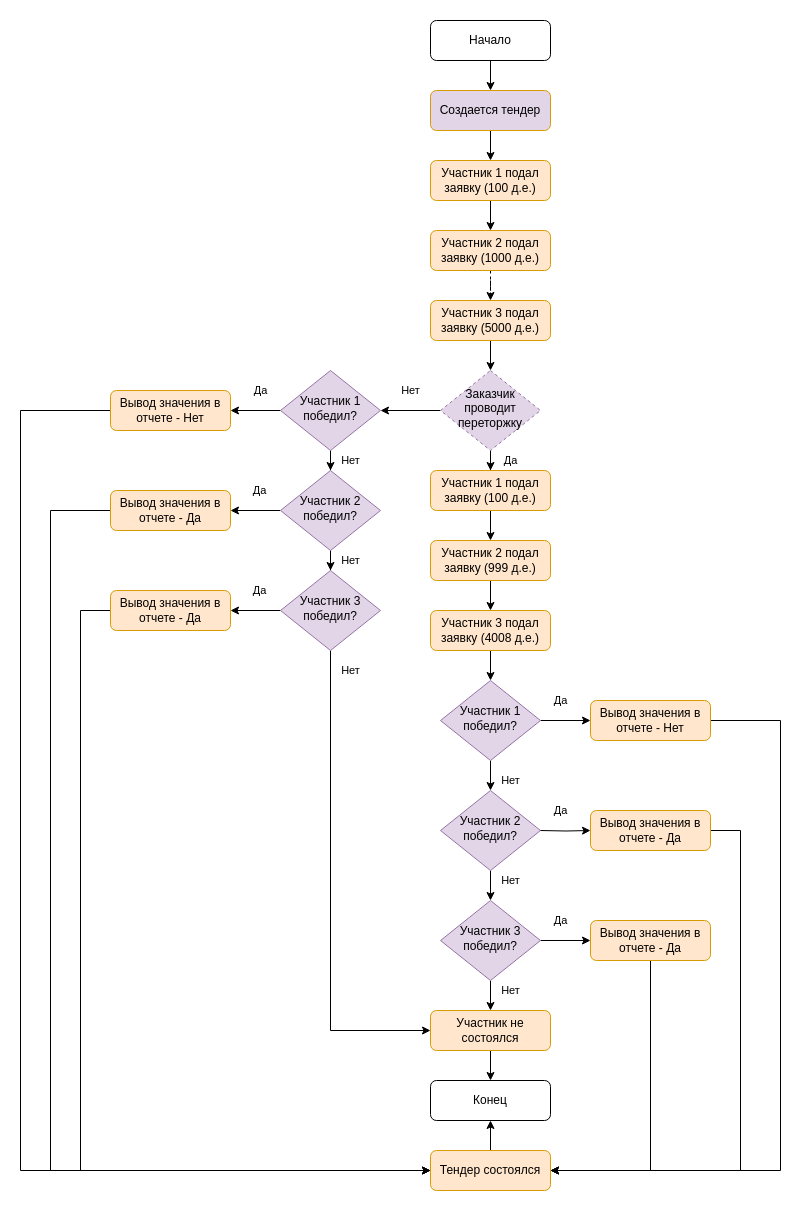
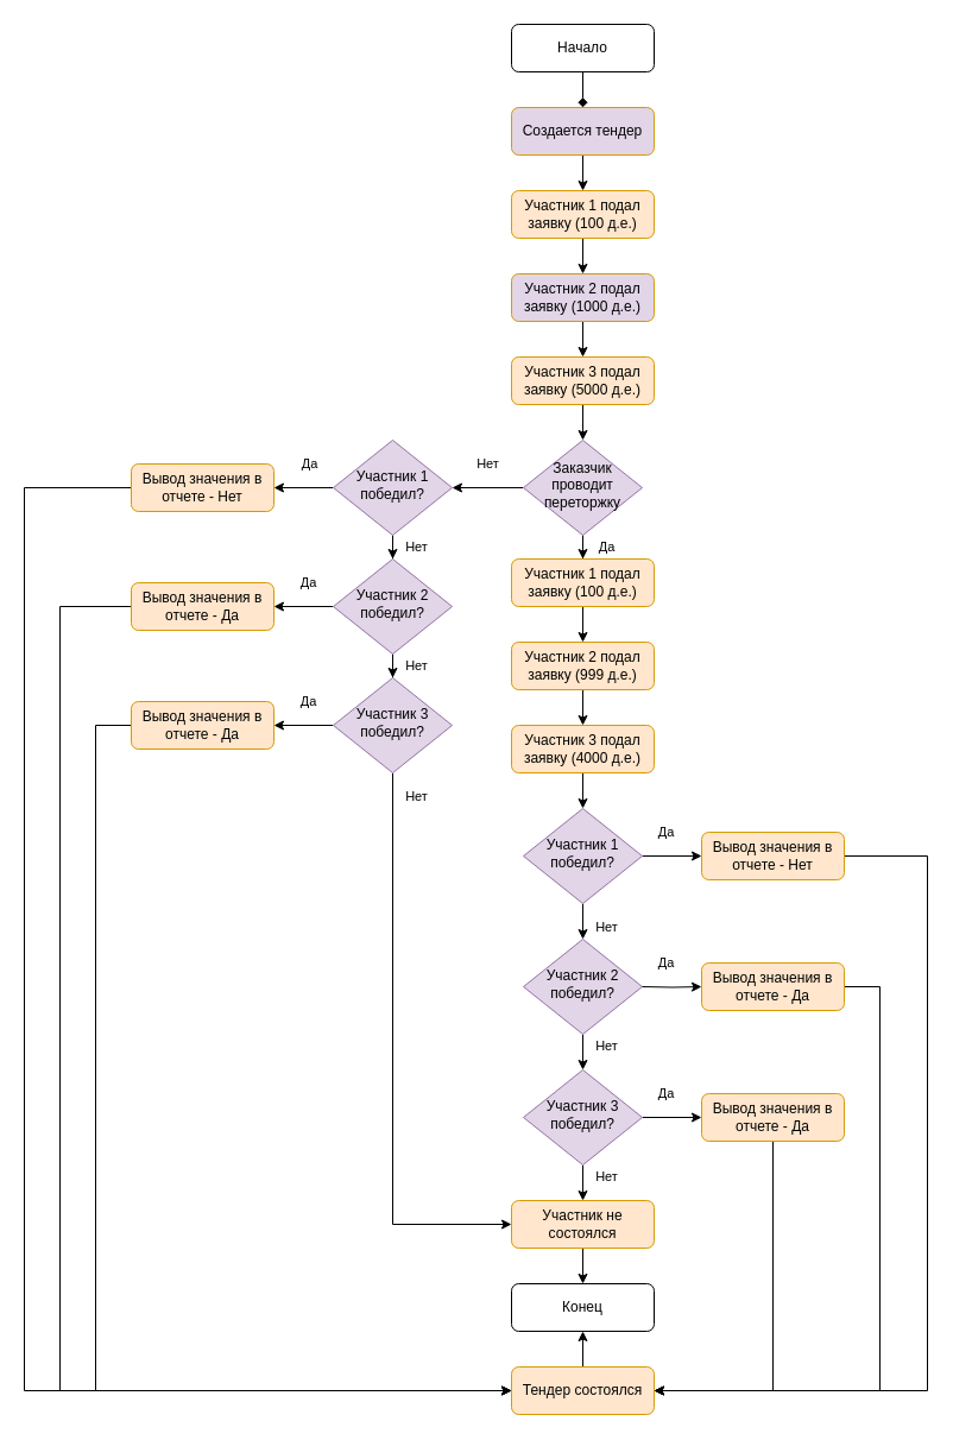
- <mxCell id="2" style="edgeStyle=orthogonalEdgeStyle;rounded=0;orthogonalLoop=1;jettySize=auto;html=1;entryX=0.5;entryY=0;entryDx=0;entryDy=0;" edge="1" parent="1" source="3" target="14"><mxGeometry relative="1" as="geometry" /></mxCell>
+ <mxCell id="2" style="edgeStyle=orthogonalEdgeStyle;rounded=0;orthogonalLoop=1;jettySize=auto;html=1;entryX=0.5;entryY=0;entryDx=0;entryDy=0;endArrow=diamond;" edge="1" parent="1" source="3" target="14"><mxGeometry relative="1" as="geometry" /></mxCell>
- <mxCell id="18" value="Участник 2 подал заявку (1000 д.е.)" style="rounded=1;whiteSpace=wrap;html=1;fontSize=12;glass=0;strokeWidth=1;shadow=0;fillColor=#ffe6cc;strokeColor=#d79b00;" vertex="1" parent="1"><mxGeometry x="430" y="230" width="120" height="40" as="geometry" /></mxCell>
+ <mxCell id="18" value="Участник 2 подал заявку (1000 д.е.)" style="rounded=1;whiteSpace=wrap;html=1;fontSize=12;glass=0;strokeWidth=1;shadow=0;fillColor=#e1d5e7;strokeColor=#d79b00;" vertex="1" parent="1"><mxGeometry x="430" y="230" width="120" height="40" as="geometry" /></mxCell>
- <mxCell id="17" style="edgeStyle=orthogonalEdgeStyle;rounded=0;orthogonalLoop=1;jettySize=auto;html=1;entryX=0.5;entryY=0;entryDx=0;entryDy=0;dashed=1;" edge="1" parent="1" source="18" target="20"><mxGeometry relative="1" as="geometry" /></mxCell>
+ <mxCell id="17" style="edgeStyle=orthogonalEdgeStyle;rounded=0;orthogonalLoop=1;jettySize=auto;html=1;entryX=0.5;entryY=0;entryDx=0;entryDy=0;" edge="1" parent="1" source="18" target="20"><mxGeometry relative="1" as="geometry" /></mxCell>
- <mxCell id="6" value="Заказчик проводит переторжку" style="rhombus;whiteSpace=wrap;html=1;shadow=0;fontFamily=Helvetica;fontSize=12;align=center;strokeWidth=1;spacing=6;spacingTop=-4;fillColor=#e1d5e7;strokeColor=#9673a6;dashed=1;" parent="1" vertex="1"><mxGeometry x="440" y="370" width="100" height="80" as="geometry" /></mxCell>
+ <mxCell id="6" value="Заказчик проводит переторжку" style="rhombus;whiteSpace=wrap;html=1;shadow=0;fontFamily=Helvetica;fontSize=12;align=center;strokeWidth=1;spacing=6;spacingTop=-4;fillColor=#e1d5e7;strokeColor=#9673a6;" parent="1" vertex="1"><mxGeometry x="440" y="370" width="100" height="80" as="geometry" /></mxCell>
- <mxCell id="26" value="Участник 3 подал заявку (4008 д.е.)" style="rounded=1;whiteSpace=wrap;html=1;fontSize=12;glass=0;strokeWidth=1;shadow=0;fillColor=#ffe6cc;strokeColor=#d79b00;" vertex="1" parent="1"><mxGeometry x="430" y="610" width="120" height="40" as="geometry" /></mxCell>
+ <mxCell id="26" value="Участник 3 подал заявку (4000 д.е.)" style="rounded=1;whiteSpace=wrap;html=1;fontSize=12;glass=0;strokeWidth=1;shadow=0;fillColor=#ffe6cc;strokeColor=#d79b00;" vertex="1" parent="1"><mxGeometry x="430" y="610" width="120" height="40" as="geometry" /></mxCell>
